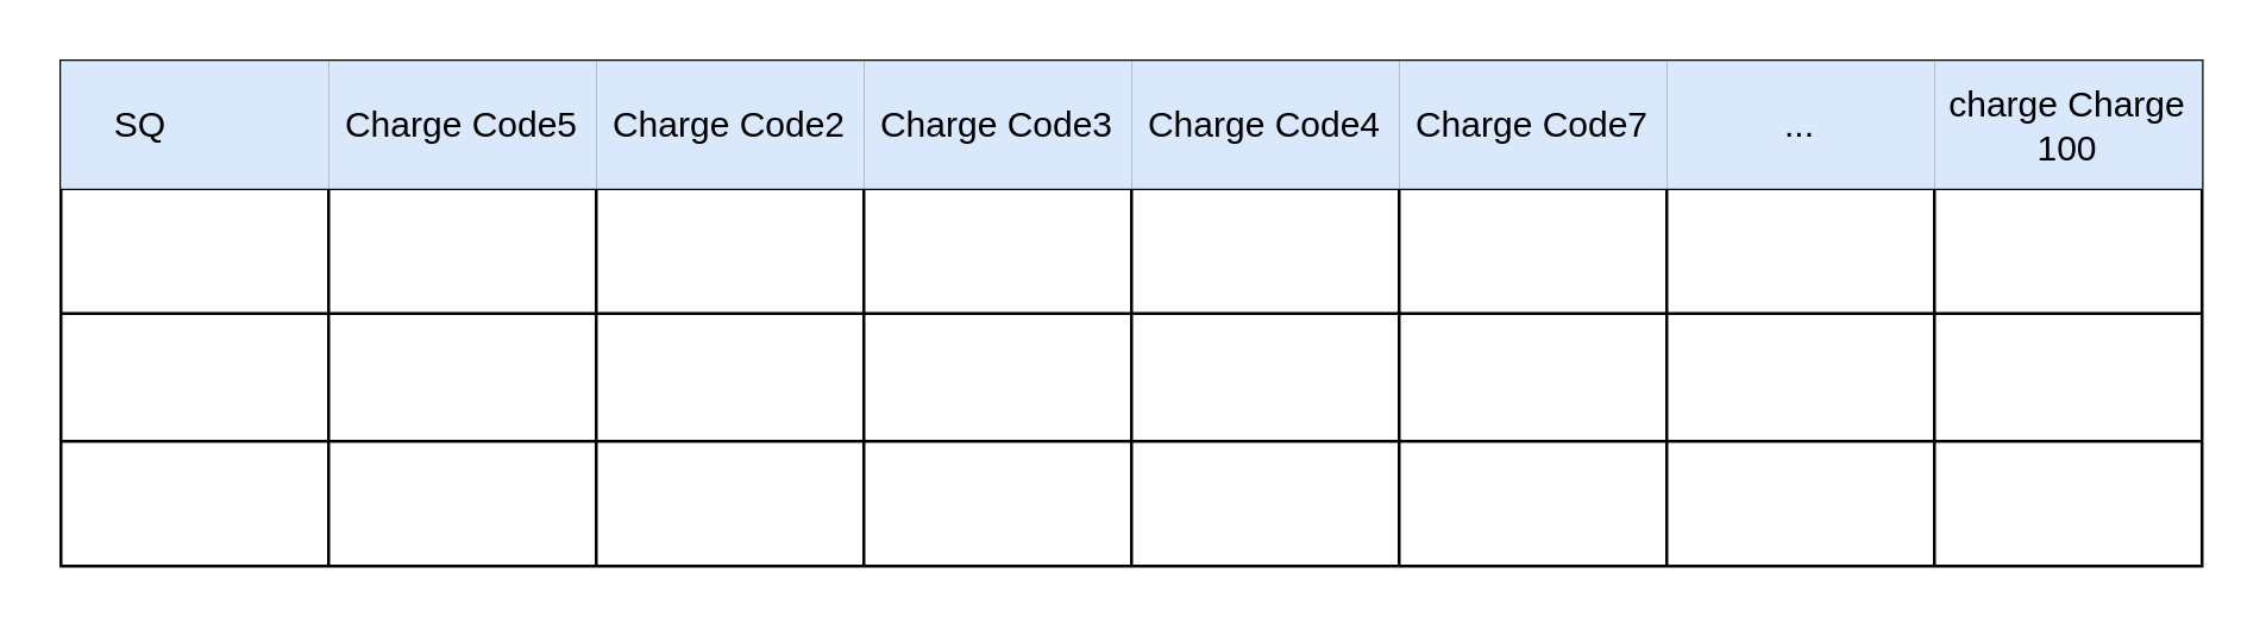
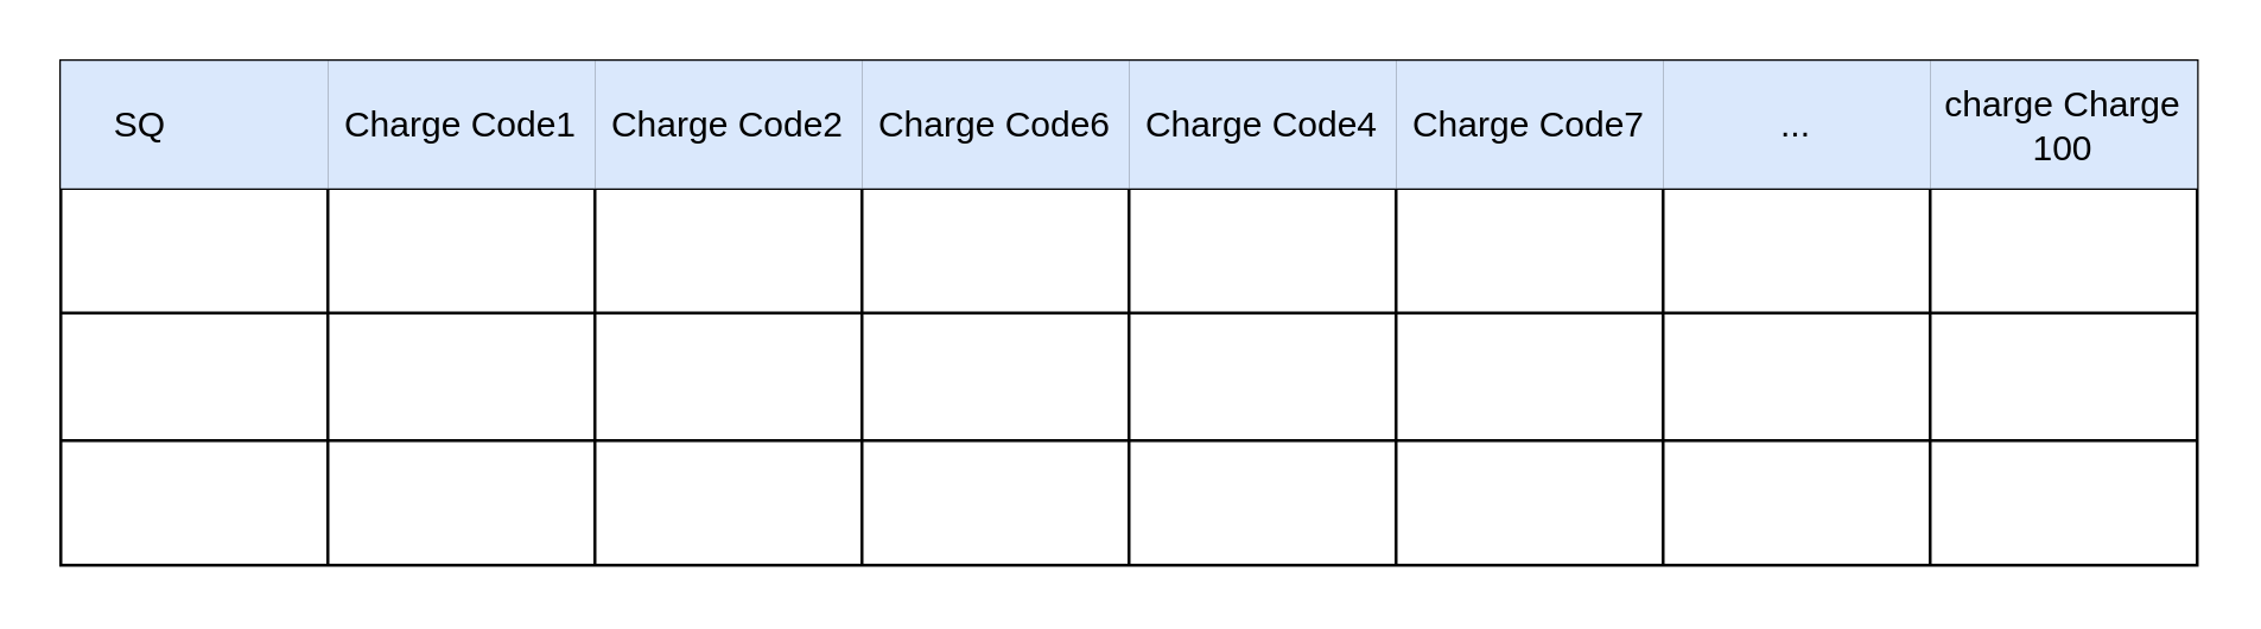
- <mxCell id="5" value="Charge Code5" style="shape=partialRectangle;html=1;whiteSpace=wrap;connectable=0;strokeColor=#6c8ebf;overflow=hidden;fillColor=#dae8fc;top=0;left=0;bottom=0;right=0;pointerEvents=1;" vertex="1" parent="3"><mxGeometry x="90" width="90" height="43" as="geometry"><mxRectangle width="90" height="43" as="alternateBounds" /></mxGeometry></mxCell>
+ <mxCell id="5" value="Charge Code1" style="shape=partialRectangle;html=1;whiteSpace=wrap;connectable=0;strokeColor=#6c8ebf;overflow=hidden;fillColor=#dae8fc;top=0;left=0;bottom=0;right=0;pointerEvents=1;" vertex="1" parent="3"><mxGeometry x="90" width="90" height="43" as="geometry"><mxRectangle width="90" height="43" as="alternateBounds" /></mxGeometry></mxCell>
- <mxCell id="7" value="Charge Code3" style="shape=partialRectangle;html=1;whiteSpace=wrap;connectable=0;strokeColor=#6c8ebf;overflow=hidden;fillColor=#dae8fc;top=0;left=0;bottom=0;right=0;pointerEvents=1;" vertex="1" parent="3"><mxGeometry x="270" width="90" height="43" as="geometry"><mxRectangle width="90" height="43" as="alternateBounds" /></mxGeometry></mxCell>
+ <mxCell id="7" value="Charge Code6" style="shape=partialRectangle;html=1;whiteSpace=wrap;connectable=0;strokeColor=#6c8ebf;overflow=hidden;fillColor=#dae8fc;top=0;left=0;bottom=0;right=0;pointerEvents=1;" vertex="1" parent="3"><mxGeometry x="270" width="90" height="43" as="geometry"><mxRectangle width="90" height="43" as="alternateBounds" /></mxGeometry></mxCell>
